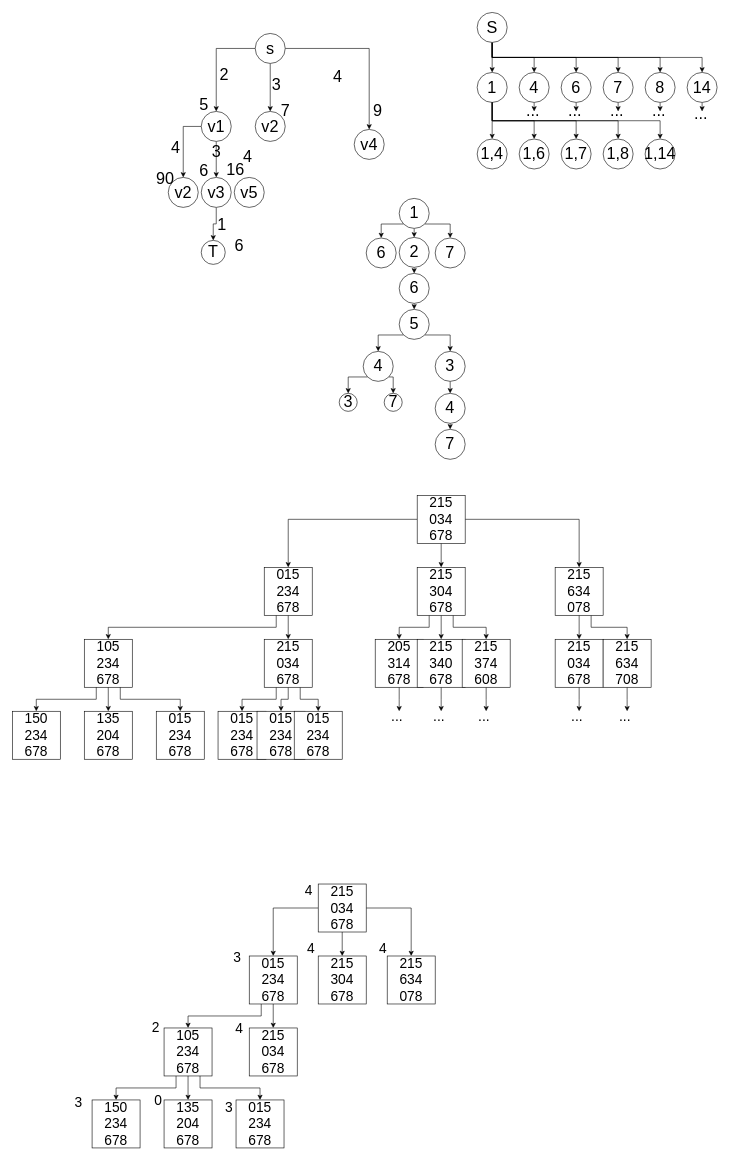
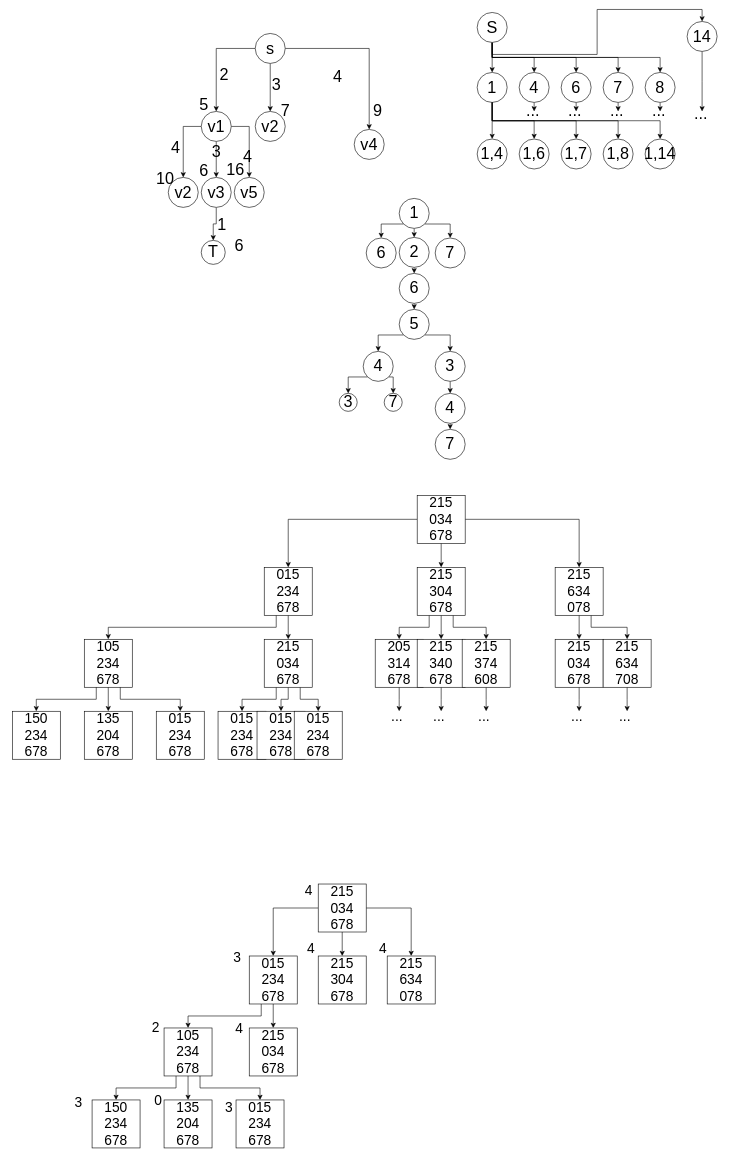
- <mxCell id="48" value="14" style="ellipse;whiteSpace=wrap;html=1;aspect=fixed;fontSize=27;" vertex="1" parent="1"><mxGeometry x="1145" y="120" width="50" height="50" as="geometry" /></mxCell>
+ <mxCell id="48" value="14" style="ellipse;whiteSpace=wrap;html=1;aspect=fixed;fontSize=27;" vertex="1" parent="1"><mxGeometry x="1145" y="35" width="50" height="50" as="geometry" /></mxCell>
+ <mxCell id="8" style="edgeStyle=orthogonalEdgeStyle;rounded=0;orthogonalLoop=1;jettySize=auto;html=1;exitX=1;exitY=0.5;exitDx=0;exitDy=0;entryX=0.5;entryY=0;entryDx=0;entryDy=0;fontSize=27;" edge="1" parent="1" source="9" target="19"><mxGeometry relative="1" as="geometry" /></mxCell>
- <mxCell id="25" value="90" style="text;html=1;resizable=0;points=[];autosize=1;align=left;verticalAlign=top;spacingTop=-4;fontSize=27;" vertex="1" parent="1"><mxGeometry x="258" y="279" width="50" height="30" as="geometry" /></mxCell>
+ <mxCell id="25" value="10" style="text;html=1;resizable=0;points=[];autosize=1;align=left;verticalAlign=top;spacingTop=-4;fontSize=27;" vertex="1" parent="1"><mxGeometry x="258" y="279" width="50" height="30" as="geometry" /></mxCell>
